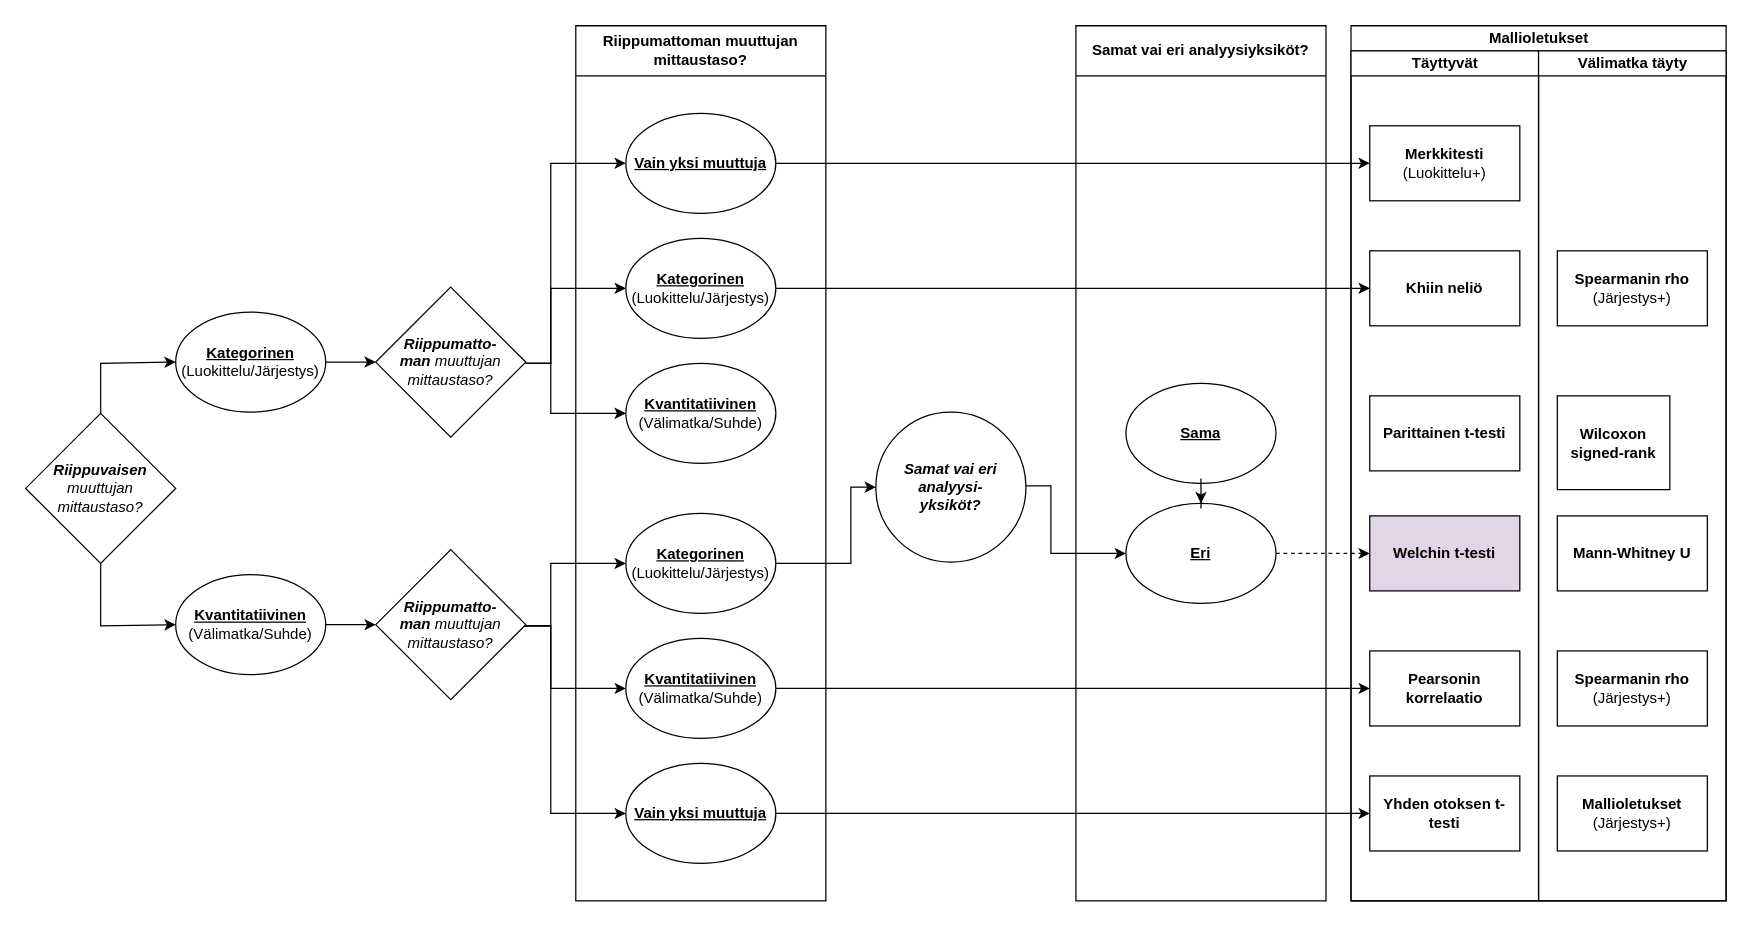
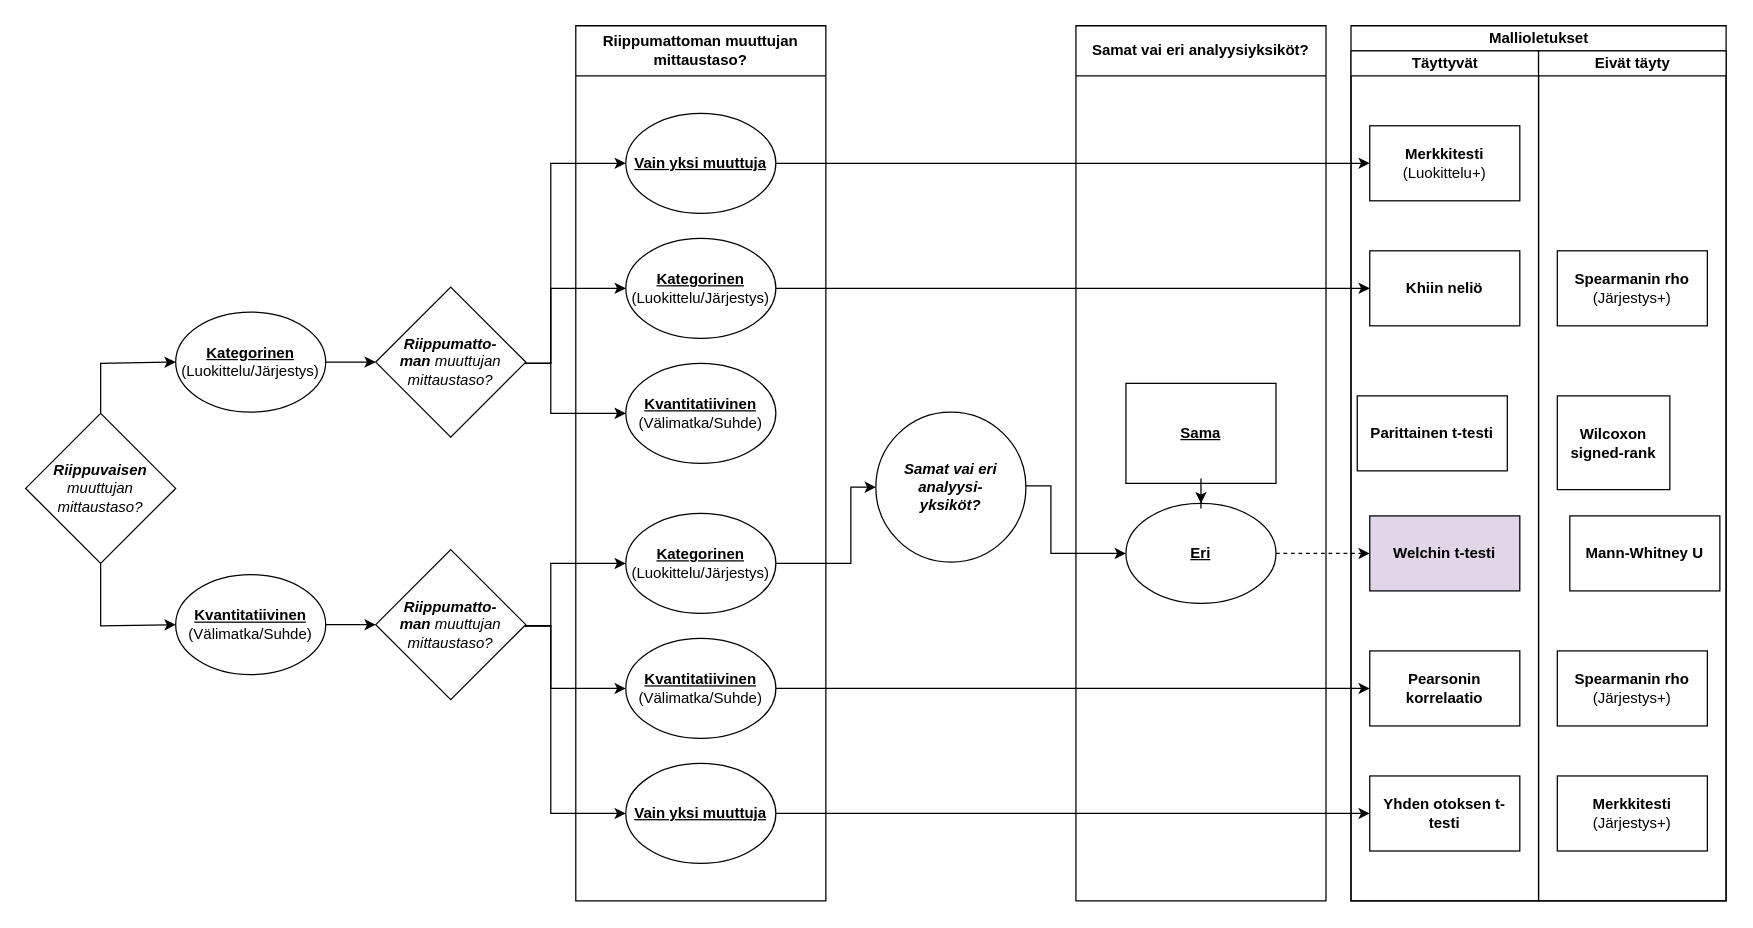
- <mxCell id="39" value="Välimatka täyty" style="swimlane;startSize=20;html=1;" vertex="1" parent="31"><mxGeometry x="150" y="20" width="150" height="680" as="geometry" /></mxCell>
+ <mxCell id="39" value="Eivät täyty" style="swimlane;startSize=20;html=1;" vertex="1" parent="31"><mxGeometry x="150" y="20" width="150" height="680" as="geometry" /></mxCell>
- <mxCell id="27" value="&lt;b&gt;&lt;u&gt;Sama&lt;/u&gt;&lt;/b&gt;" style="ellipse;whiteSpace=wrap;html=1;" vertex="1" parent="26"><mxGeometry x="40" y="286" width="120" height="80" as="geometry" /></mxCell>
+ <mxCell id="27" value="&lt;b&gt;&lt;u&gt;Sama&lt;/u&gt;&lt;/b&gt;" style="whiteSpace=wrap;html=1;rounded=0;" vertex="1" parent="26"><mxGeometry x="40" y="286" width="120" height="80" as="geometry" /></mxCell>
- <mxCell id="35" value="&lt;b&gt;Parittainen t-testi&lt;/b&gt;" style="rounded=0;whiteSpace=wrap;html=1;" vertex="1" parent="32"><mxGeometry x="15" y="276" width="120" height="60" as="geometry" /></mxCell>
+ <mxCell id="35" value="&lt;b&gt;Parittainen t-testi&lt;/b&gt;" style="rounded=0;whiteSpace=wrap;html=1;" vertex="1" parent="32"><mxGeometry x="5" y="276" width="120" height="60" as="geometry" /></mxCell>
- <mxCell id="42" value="&lt;b&gt;Mann-Whitney U&lt;/b&gt;" style="rounded=0;whiteSpace=wrap;html=1;" vertex="1" parent="39"><mxGeometry x="15" y="372" width="120" height="60" as="geometry" /></mxCell>
+ <mxCell id="42" value="&lt;b&gt;Mann-Whitney U&lt;/b&gt;" style="rounded=0;whiteSpace=wrap;html=1;" vertex="1" parent="39"><mxGeometry x="25" y="372" width="120" height="60" as="geometry" /></mxCell>
- <mxCell id="44" value="&lt;b&gt;Mallioletukset&lt;/b&gt;&lt;br&gt;(Järjestys+)" style="rounded=0;whiteSpace=wrap;html=1;" vertex="1" parent="39"><mxGeometry x="15" y="580" width="120" height="60" as="geometry" /></mxCell>
+ <mxCell id="44" value="&lt;b&gt;Merkkitesti&lt;/b&gt;&lt;br&gt;(Järjestys+)" style="rounded=0;whiteSpace=wrap;html=1;" vertex="1" parent="39"><mxGeometry x="15" y="580" width="120" height="60" as="geometry" /></mxCell>
